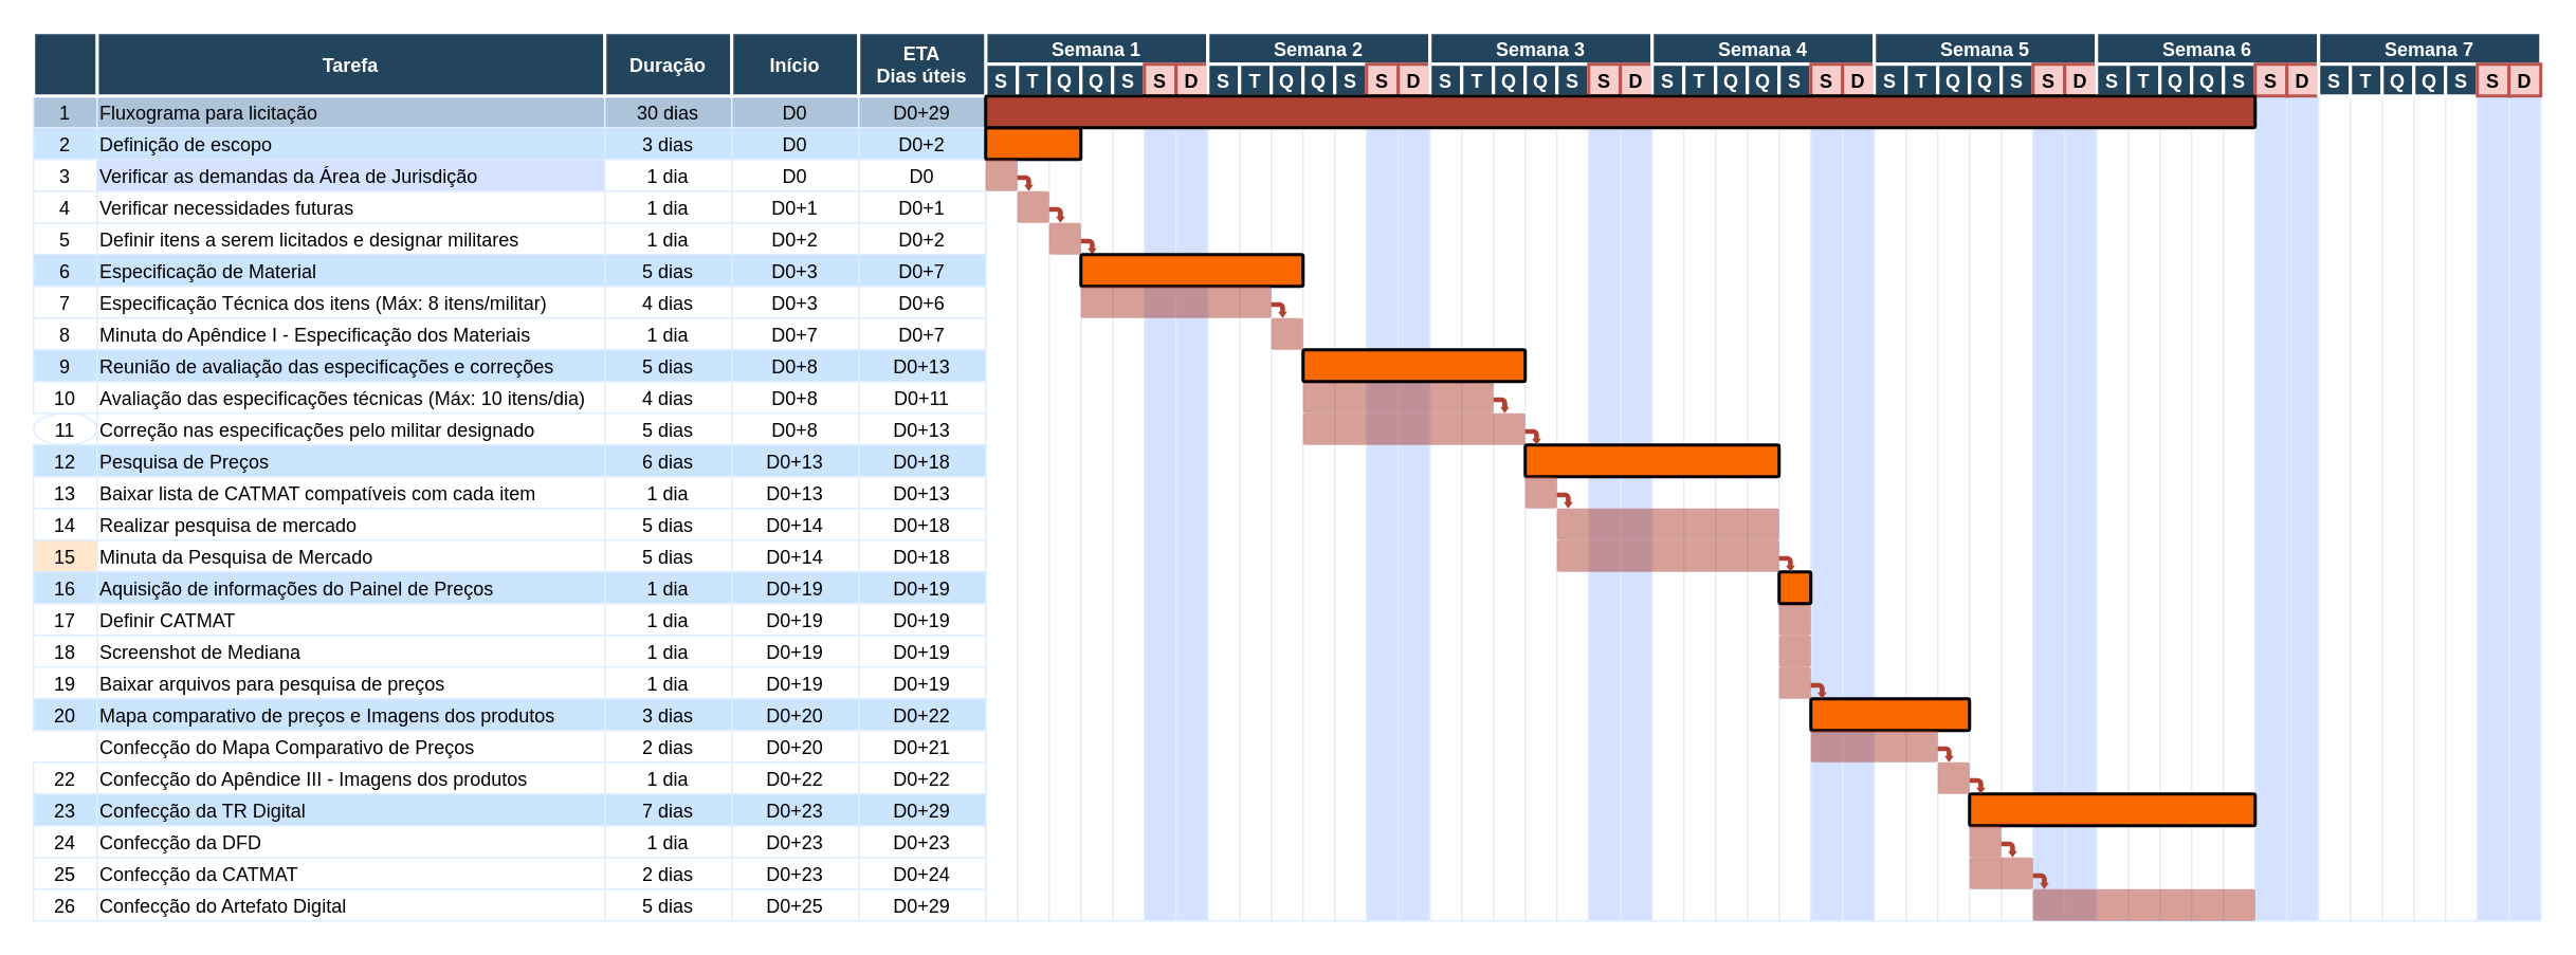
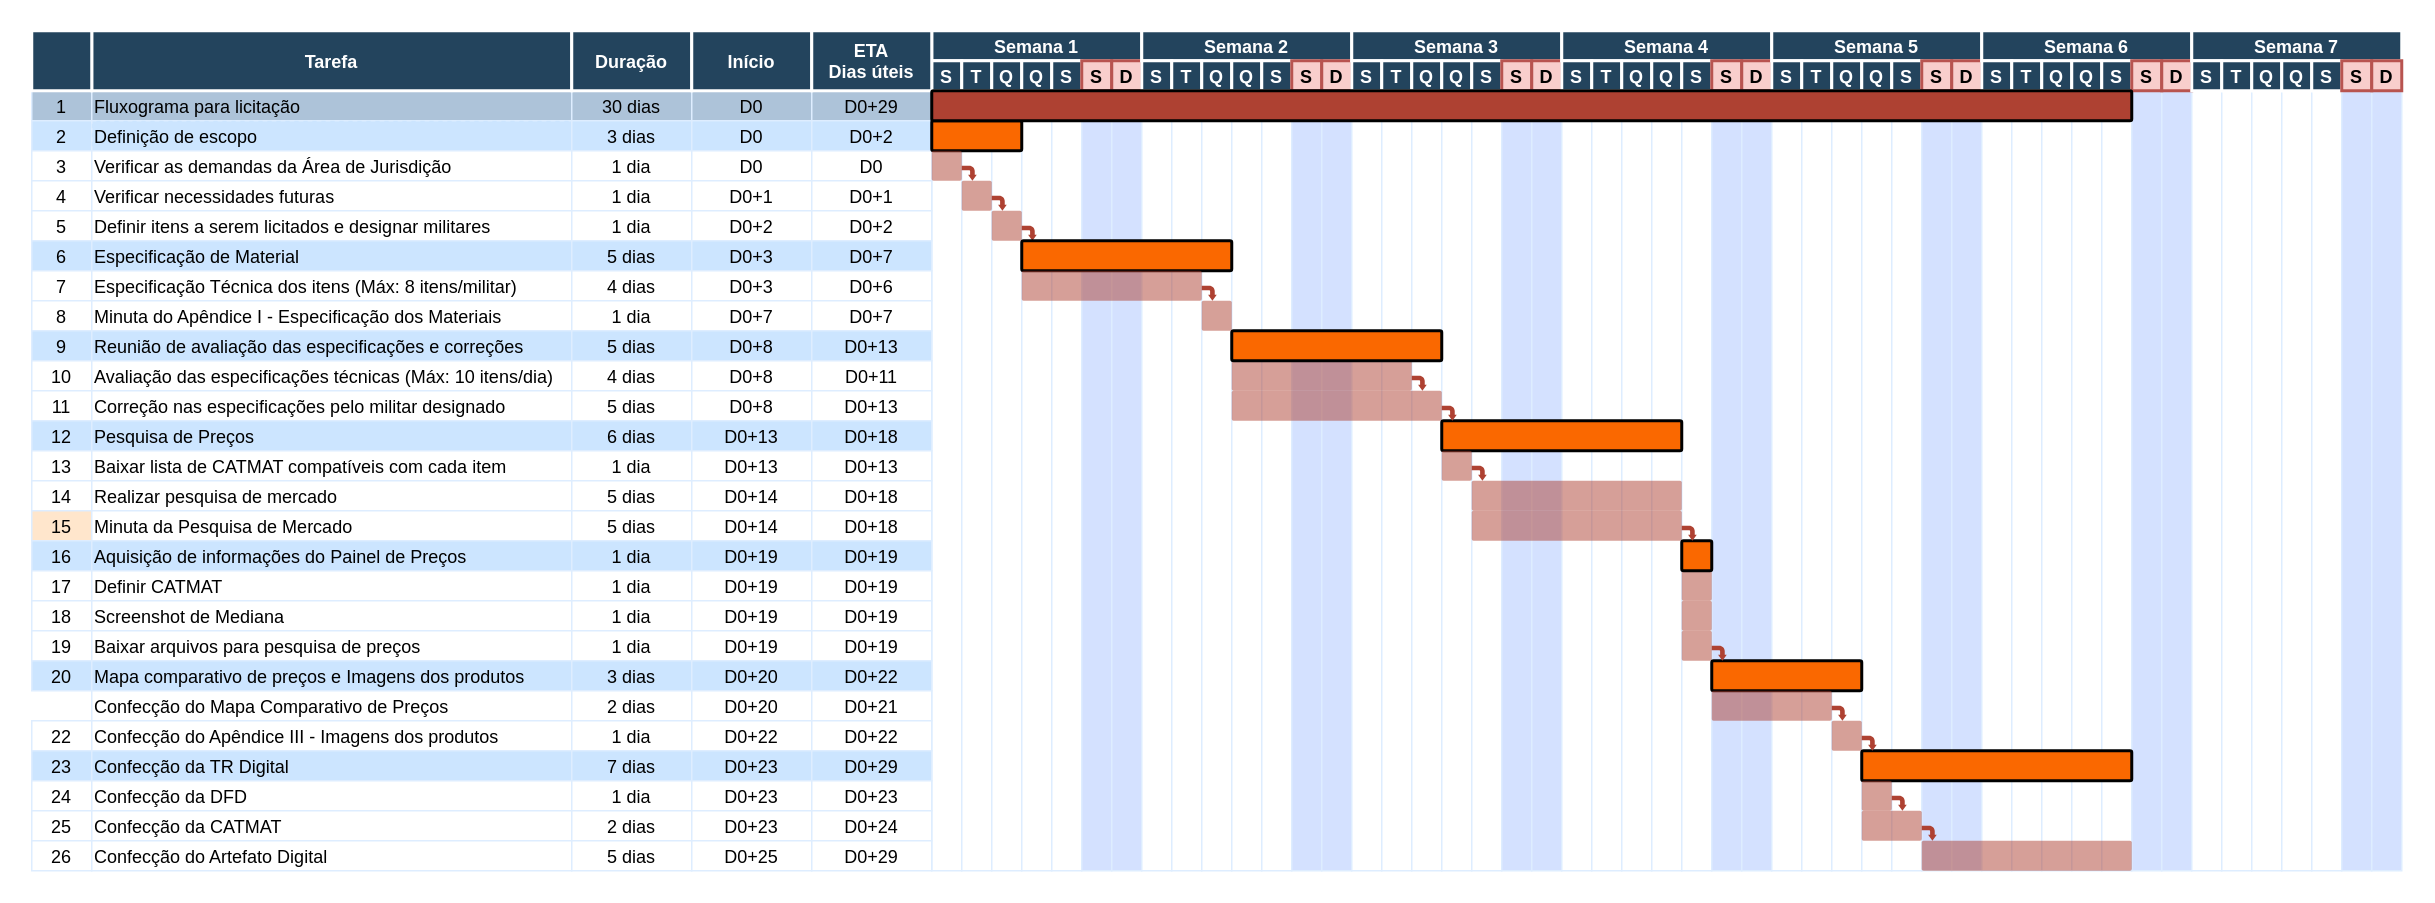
- <mxCell id="14" value="Verificar as demandas da Área de Jurisdição " style="align=left;strokeColor=#DEEDFF;fillColor=#d4e1ff;" parent="1" vertex="1"><mxGeometry x="60.5" y="100" width="320.0" height="20.0" as="geometry" /></mxCell>
+ <mxCell id="14" value="Verificar as demandas da Área de Jurisdição " style="align=left;strokeColor=#DEEDFF" parent="1" vertex="1"><mxGeometry x="60.5" y="100" width="320.0" height="20.0" as="geometry" /></mxCell>
- <mxCell id="53" value="11" style="ellipse;strokeColor=#DEEDFF;" parent="1" vertex="1"><mxGeometry x="20.5" y="260" width="40" height="20" as="geometry" /></mxCell>
+ <mxCell id="53" value="11" style="strokeColor=#DEEDFF" parent="1" vertex="1"><mxGeometry x="20.5" y="260" width="40" height="20" as="geometry" /></mxCell>
